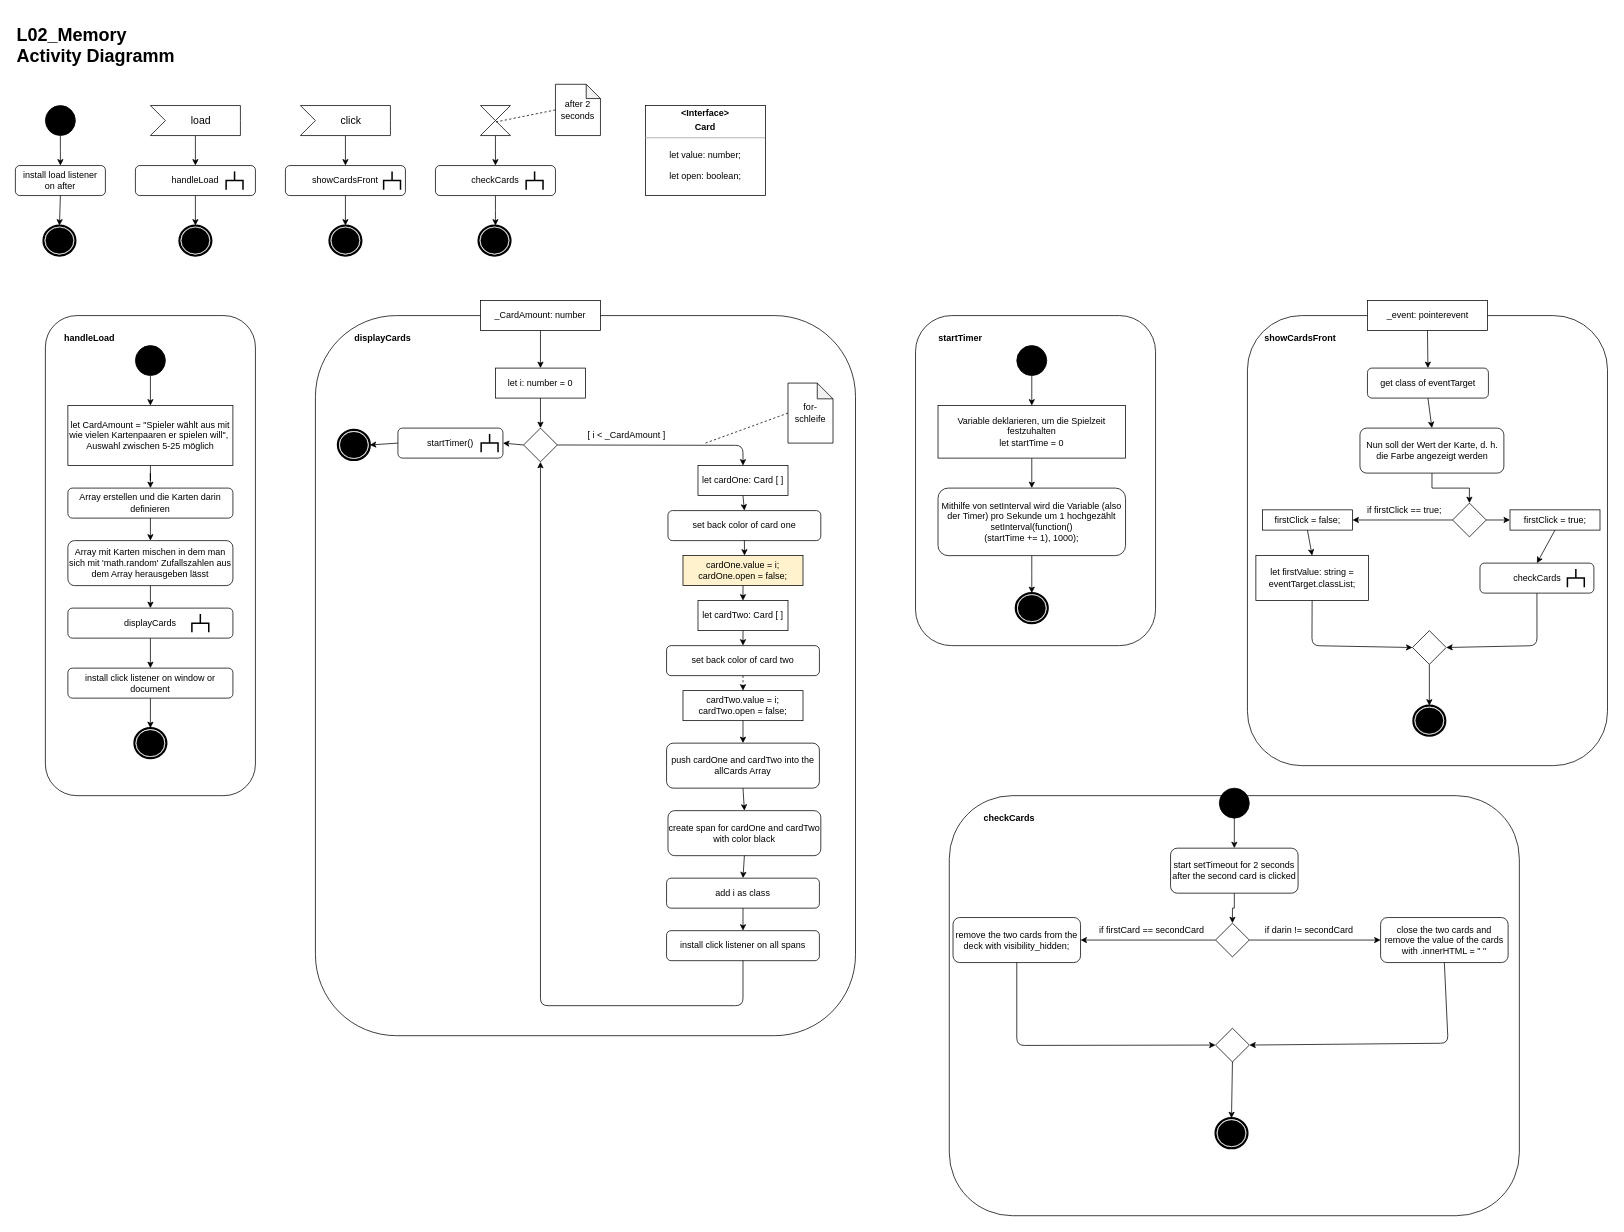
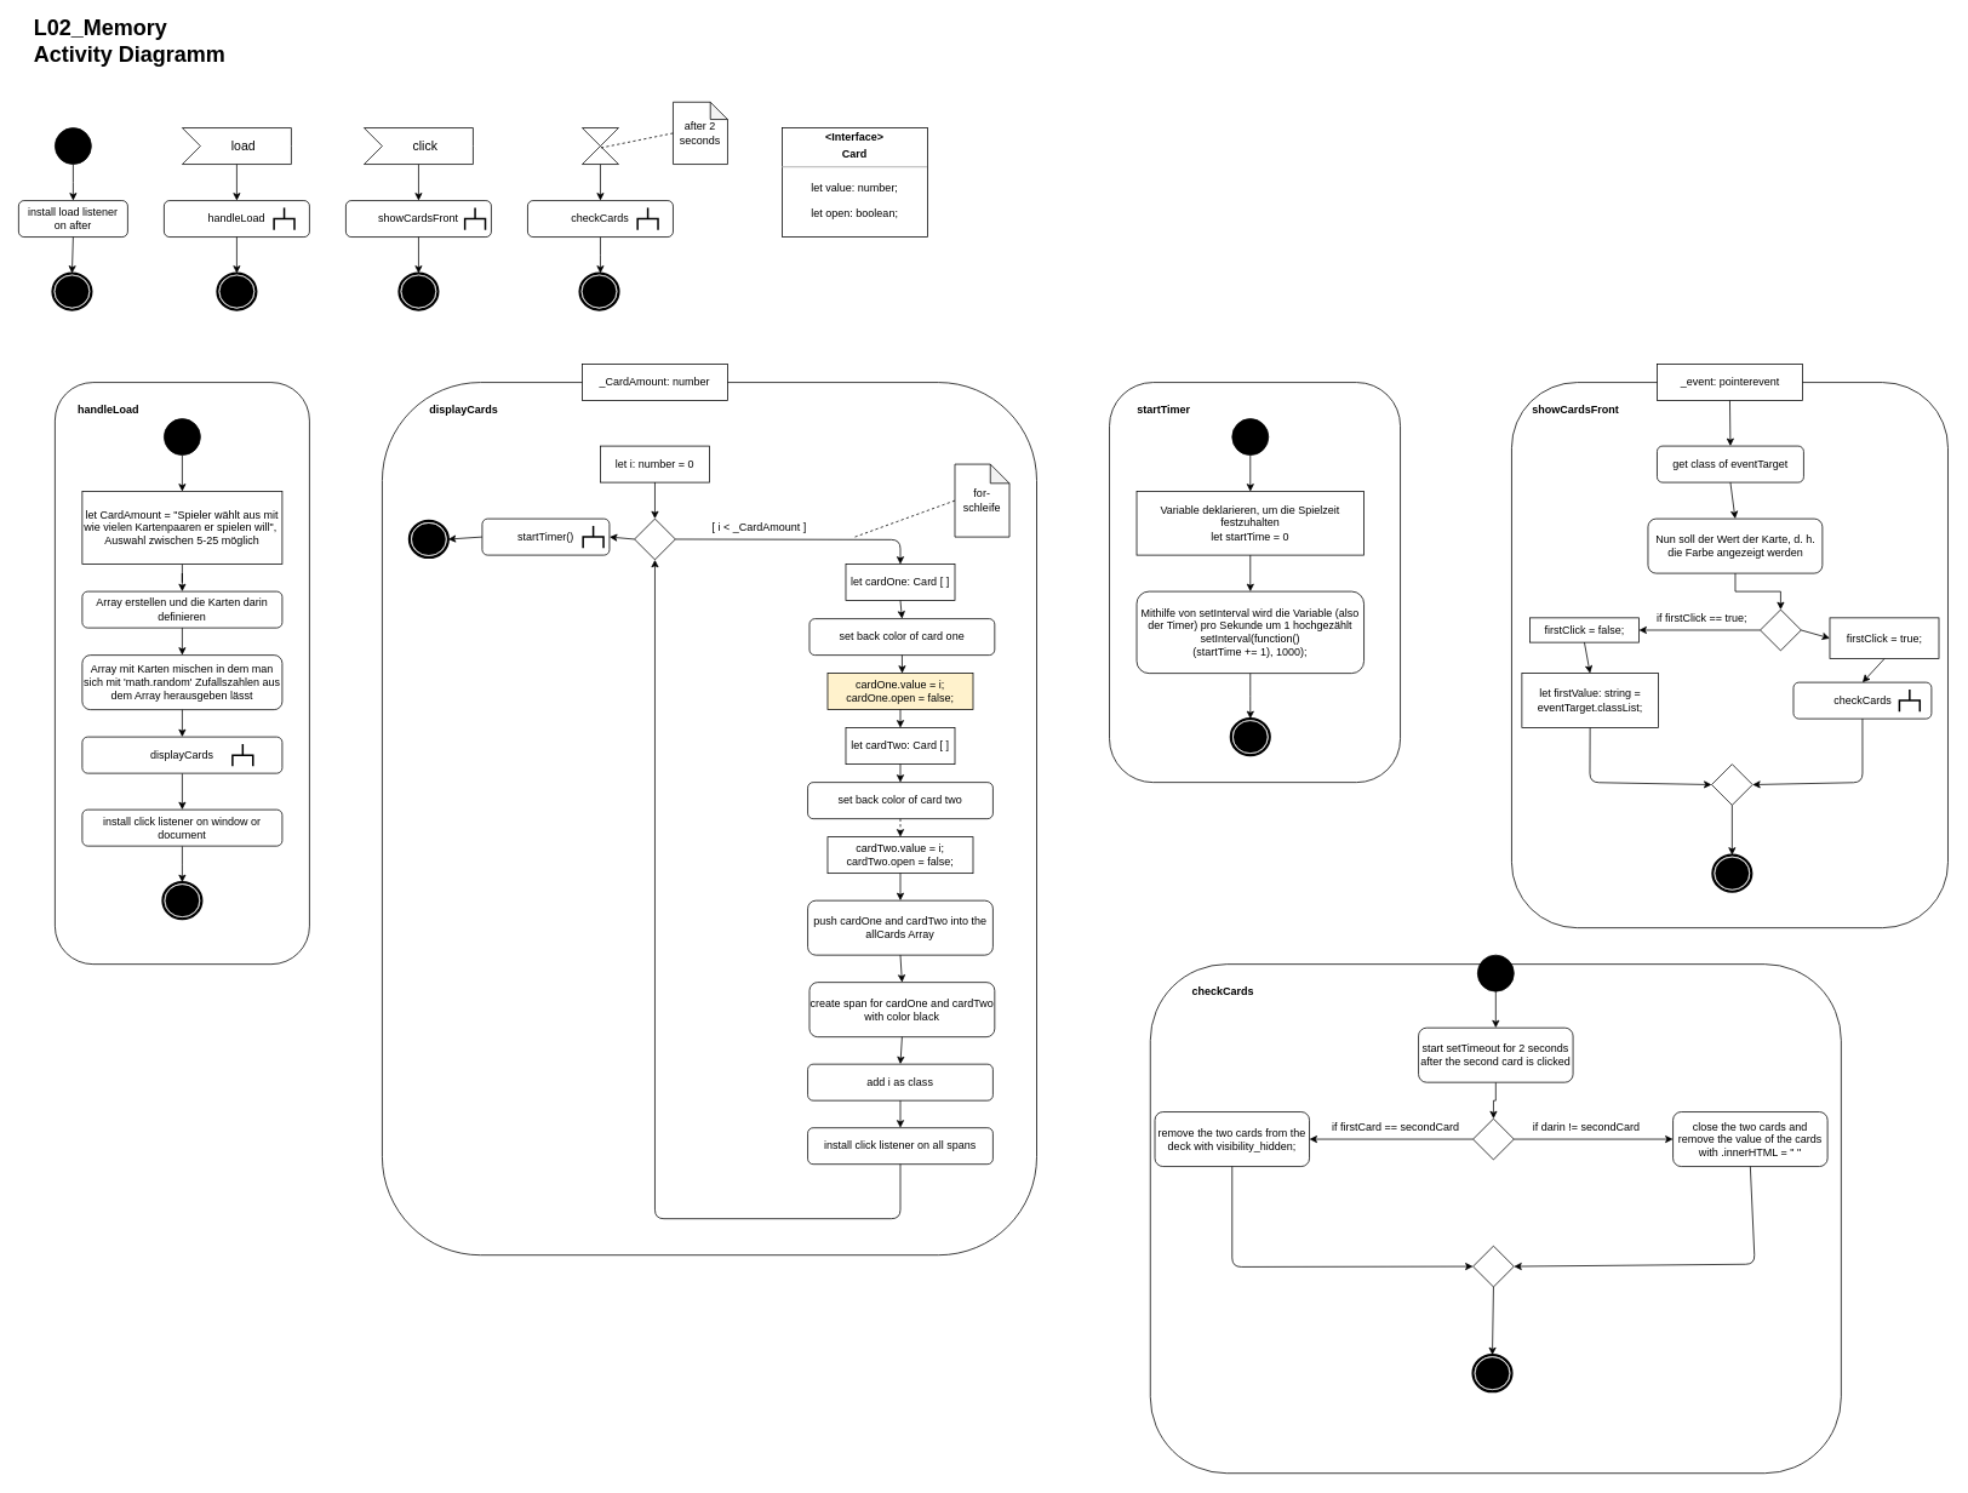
- <mxCell id="2" value="&lt;h1&gt;L02_Memory&lt;br&gt;Activity Diagramm&lt;/h1&gt;" style="text;html=1;strokeColor=none;fillColor=none;align=left;verticalAlign=middle;whiteSpace=wrap;rounded=0;" parent="1" vertex="1"><mxGeometry x="20" y="20" width="240" height="80" as="geometry" /></mxCell>
+ <mxCell id="2" value="&lt;h1&gt;L02_Memory&lt;br&gt;Activity Diagramm&lt;/h1&gt;" style="text;html=1;strokeColor=none;fillColor=none;align=left;verticalAlign=middle;whiteSpace=wrap;rounded=0;" parent="1" vertex="1"><mxGeometry x="35" y="5" width="240" height="80" as="geometry" /></mxCell>
- <mxCell id="46" style="edgeStyle=orthogonalEdgeStyle;rounded=0;orthogonalLoop=1;jettySize=auto;html=1;entryX=0.5;entryY=0;entryDx=0;entryDy=0;" parent="1" source="47" target="48" edge="1"><mxGeometry relative="1" as="geometry" /></mxCell>
- <mxCell id="73" value="firstClick = true;" style="rounded=0;whiteSpace=wrap;html=1;fillColor=#ffffff;" parent="1" vertex="1"><mxGeometry x="2012.5" y="679" width="120" height="27" as="geometry" /></mxCell>
+ <mxCell id="73" value="firstClick = true;" style="rounded=0;whiteSpace=wrap;html=1;fillColor=#ffffff;" parent="1" vertex="1"><mxGeometry x="2012.5" y="679" width="120" height="45" as="geometry" /></mxCell>
